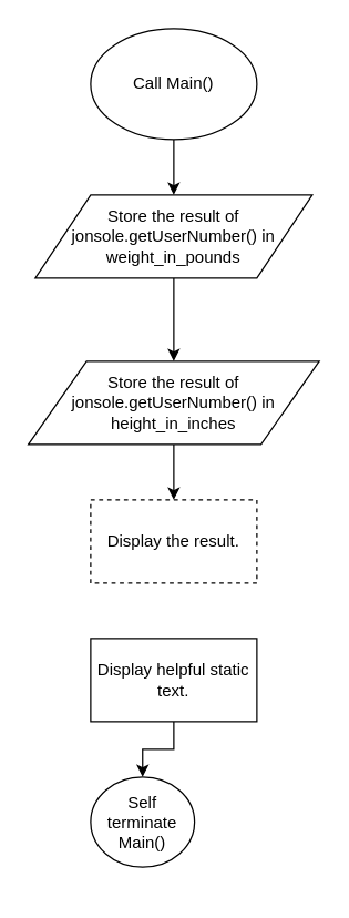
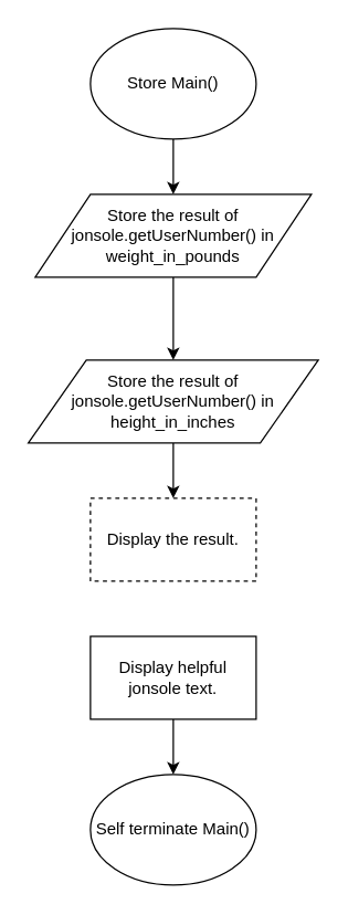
- <mxCell id="3" value="Call Main()" style="ellipse;whiteSpace=wrap;html=1;" vertex="1" parent="1"><mxGeometry x="65" y="20" width="120" height="80" as="geometry" /></mxCell>
+ <mxCell id="3" value="Store Main()" style="ellipse;whiteSpace=wrap;html=1;" vertex="1" parent="1"><mxGeometry x="65" y="20" width="120" height="80" as="geometry" /></mxCell>
- <mxCell id="10" value="Display helpful static text." style="rounded=0;whiteSpace=wrap;html=1;" vertex="1" parent="1"><mxGeometry x="65" y="460" width="120" height="60" as="geometry" /></mxCell>
+ <mxCell id="10" value="Display helpful jonsole text." style="rounded=0;whiteSpace=wrap;html=1;" vertex="1" parent="1"><mxGeometry x="65" y="460" width="120" height="60" as="geometry" /></mxCell>
- <mxCell id="11" value="Self terminate Main()" style="ellipse;whiteSpace=wrap;html=1;" vertex="1" parent="1"><mxGeometry x="65" y="560" width="75" height="65" as="geometry" /></mxCell>
+ <mxCell id="11" value="Self terminate Main()" style="ellipse;whiteSpace=wrap;html=1;" vertex="1" parent="1"><mxGeometry x="65" y="560" width="120" height="80" as="geometry" /></mxCell>
